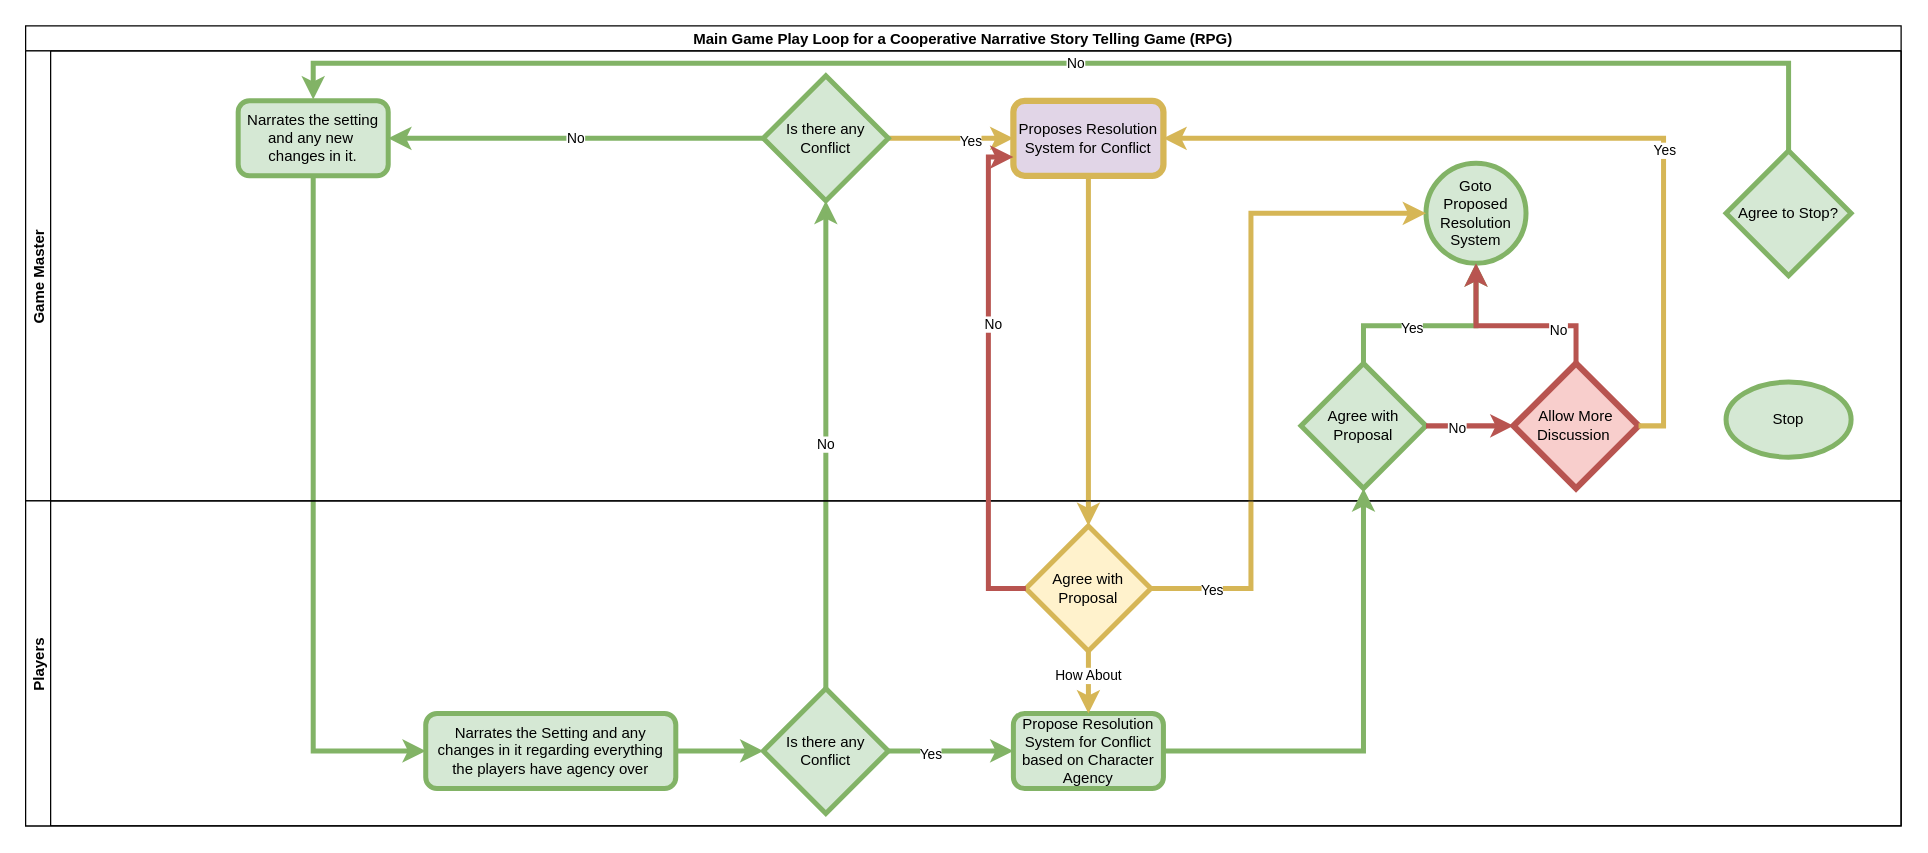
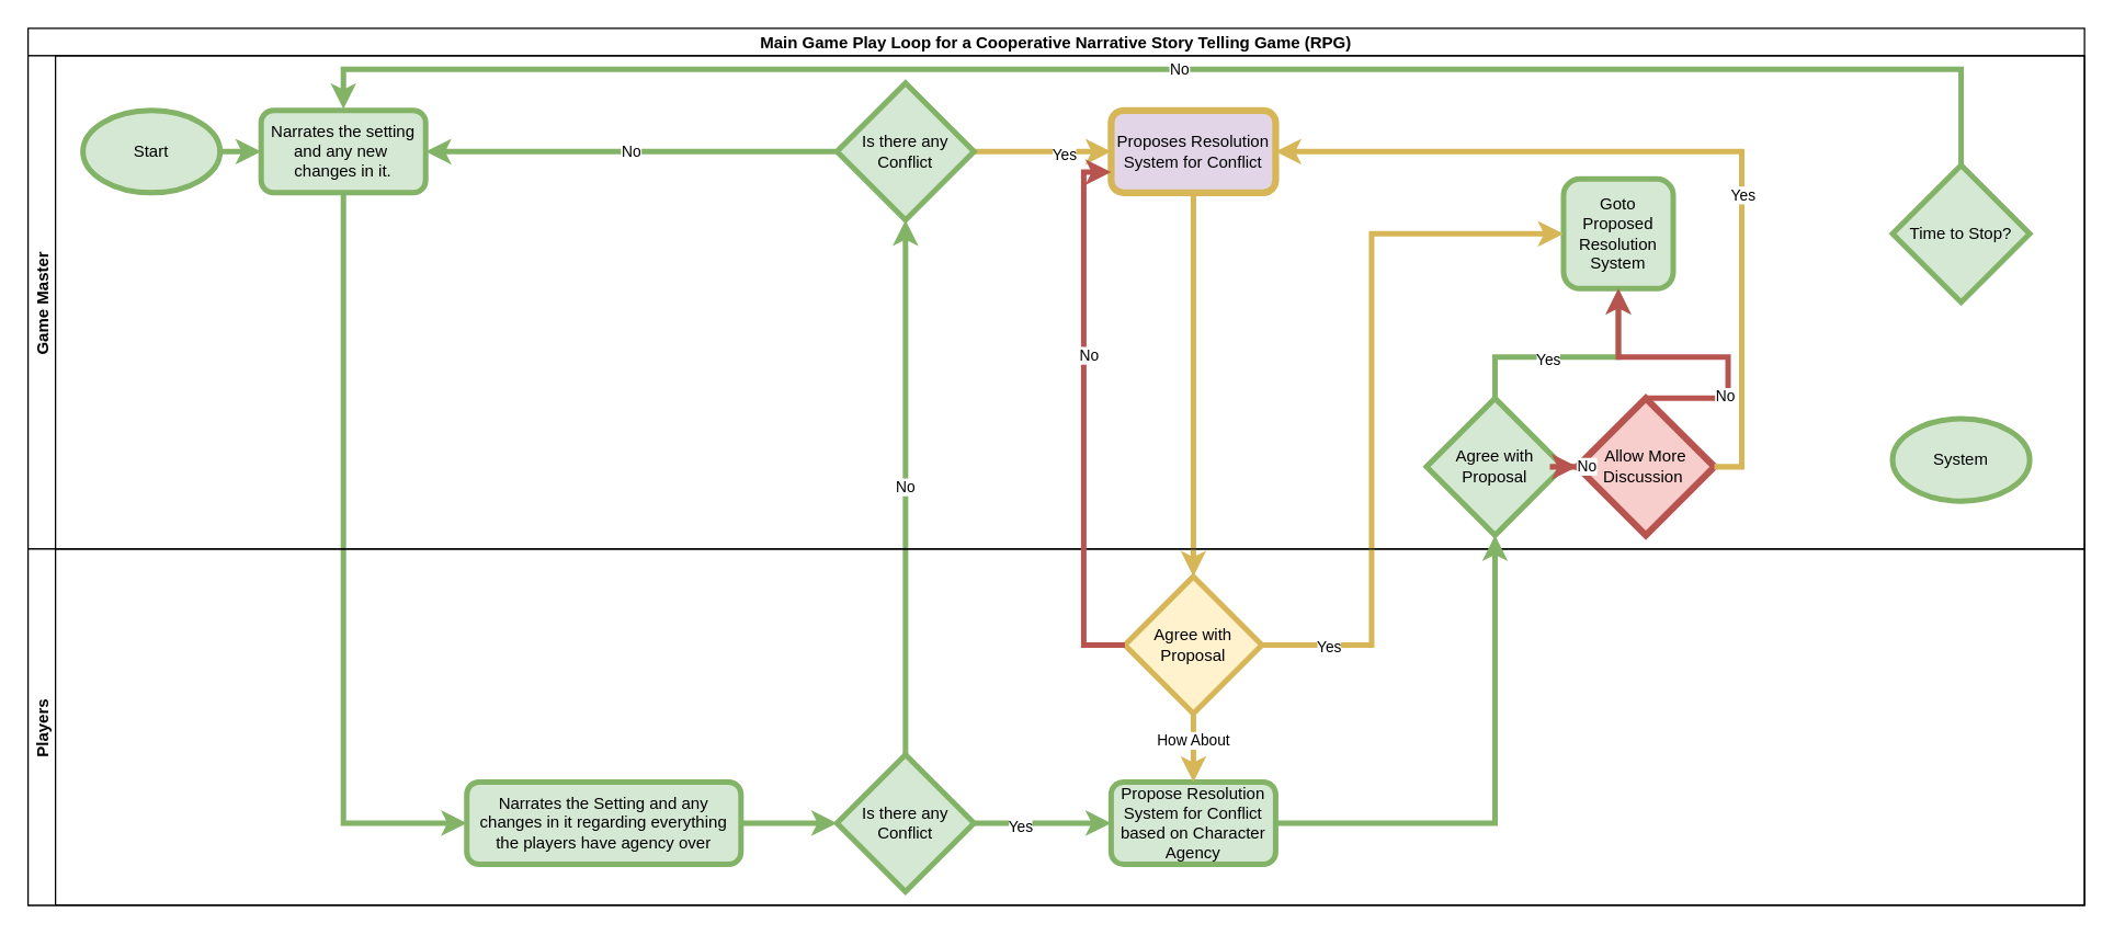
+ <mxCell id="12" value="Start" style="strokeWidth=4;html=1;shape=mxgraph.flowchart.start_1;whiteSpace=wrap;fillColor=#d5e8d4;strokeColor=#82b366;" parent="5" vertex="1"><mxGeometry x="40" y="40" width="100" height="60" as="geometry" /></mxCell>
+ <mxCell id="11" style="edgeStyle=orthogonalEdgeStyle;rounded=0;orthogonalLoop=1;jettySize=auto;html=1;startArrow=none;startFill=0;strokeWidth=4;fillColor=#d5e8d4;strokeColor=#82b366;" parent="5" source="12" target="6" edge="1"><mxGeometry relative="1" as="geometry" /></mxCell>
- <mxCell id="10" value="Goto Proposed Resolution System" style="ellipse;whiteSpace=wrap;html=1;aspect=fixed;strokeWidth=4;fillColor=#d5e8d4;strokeColor=#82b366;" parent="5" vertex="1"><mxGeometry x="1120" y="90" width="80" height="80" as="geometry" /></mxCell>
+ <mxCell id="10" value="Goto Proposed Resolution System" style="whiteSpace=wrap;html=1;aspect=fixed;strokeWidth=4;fillColor=#d5e8d4;strokeColor=#82b366;rounded=1;" parent="5" vertex="1"><mxGeometry x="1120" y="90" width="80" height="80" as="geometry" /></mxCell>
- <mxCell id="14" value="Agree to Stop?" style="strokeWidth=4;html=1;shape=mxgraph.flowchart.decision;whiteSpace=wrap;fillColor=#d5e8d4;strokeColor=#82b366;" parent="5" vertex="1"><mxGeometry x="1360" y="80" width="100" height="100" as="geometry" /></mxCell>
+ <mxCell id="14" value="Time to Stop?" style="strokeWidth=4;html=1;shape=mxgraph.flowchart.decision;whiteSpace=wrap;fillColor=#d5e8d4;strokeColor=#82b366;" parent="5" vertex="1"><mxGeometry x="1360" y="80" width="100" height="100" as="geometry" /></mxCell>
- <mxCell id="15" value="Stop" style="strokeWidth=4;html=1;shape=mxgraph.flowchart.start_1;whiteSpace=wrap;fillColor=#d5e8d4;strokeColor=#82b366;" parent="5" vertex="1"><mxGeometry x="1360" y="265" width="100" height="60" as="geometry" /></mxCell>
+ <mxCell id="15" value="System" style="strokeWidth=4;html=1;shape=mxgraph.flowchart.start_1;whiteSpace=wrap;fillColor=#d5e8d4;strokeColor=#82b366;" parent="5" vertex="1"><mxGeometry x="1360" y="265" width="100" height="60" as="geometry" /></mxCell>
- <mxCell id="21" value="Allow More Discussion&amp;nbsp;" style="strokeWidth=5;html=1;shape=mxgraph.flowchart.decision;whiteSpace=wrap;fillColor=#f8cecc;strokeColor=#b85450;" parent="5" vertex="1"><mxGeometry x="1190" y="250" width="100" height="100" as="geometry" /></mxCell>
+ <mxCell id="21" value="Allow More Discussion&amp;nbsp;" style="strokeWidth=5;html=1;shape=mxgraph.flowchart.decision;whiteSpace=wrap;fillColor=#f8cecc;strokeColor=#b85450;" parent="5" vertex="1"><mxGeometry x="1130" y="250" width="100" height="100" as="geometry" /></mxCell>
